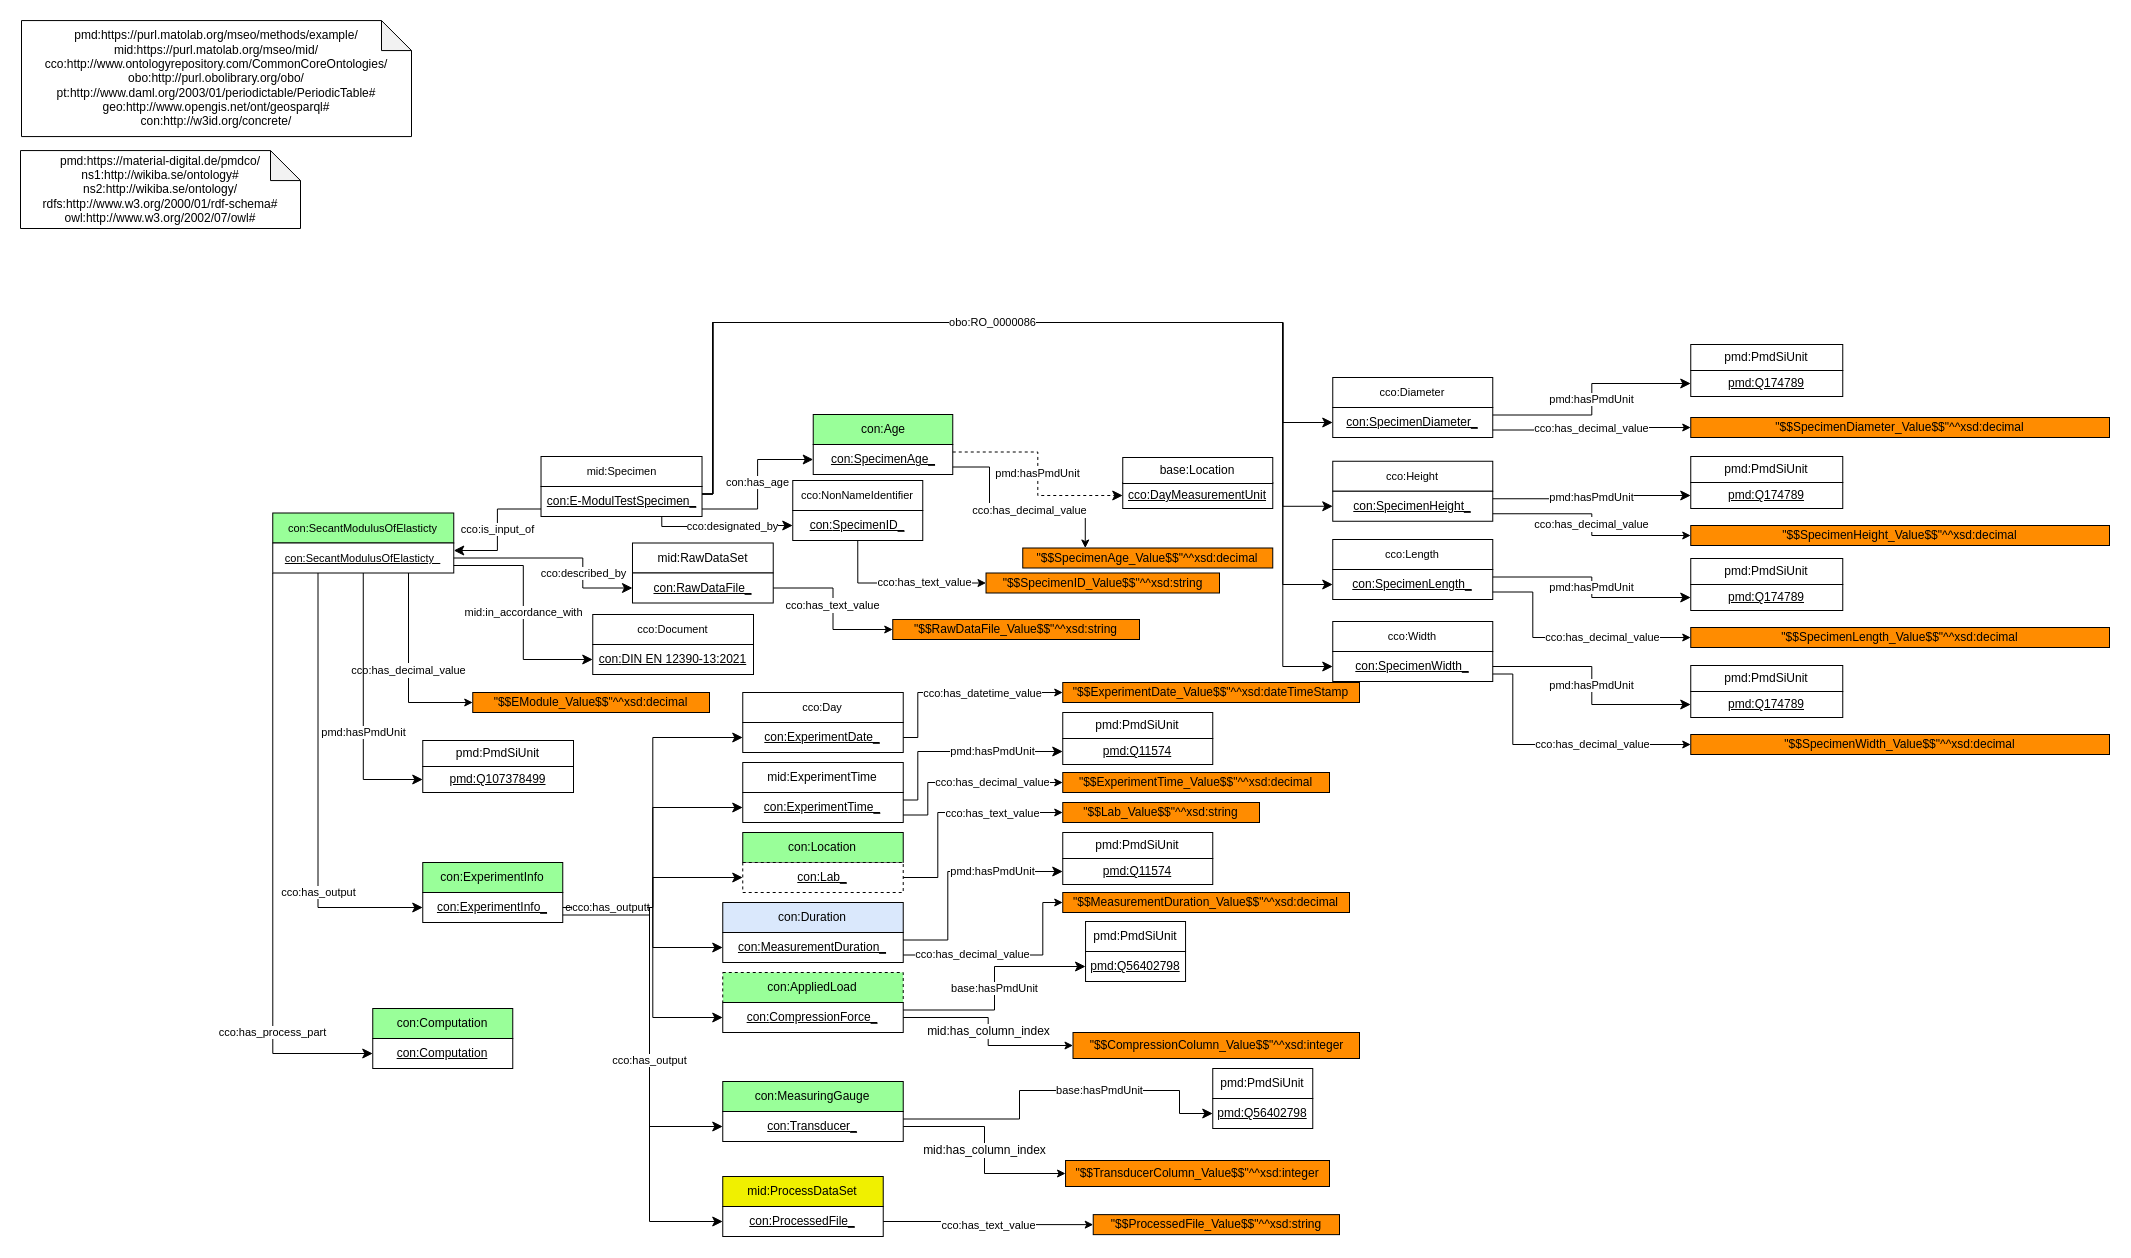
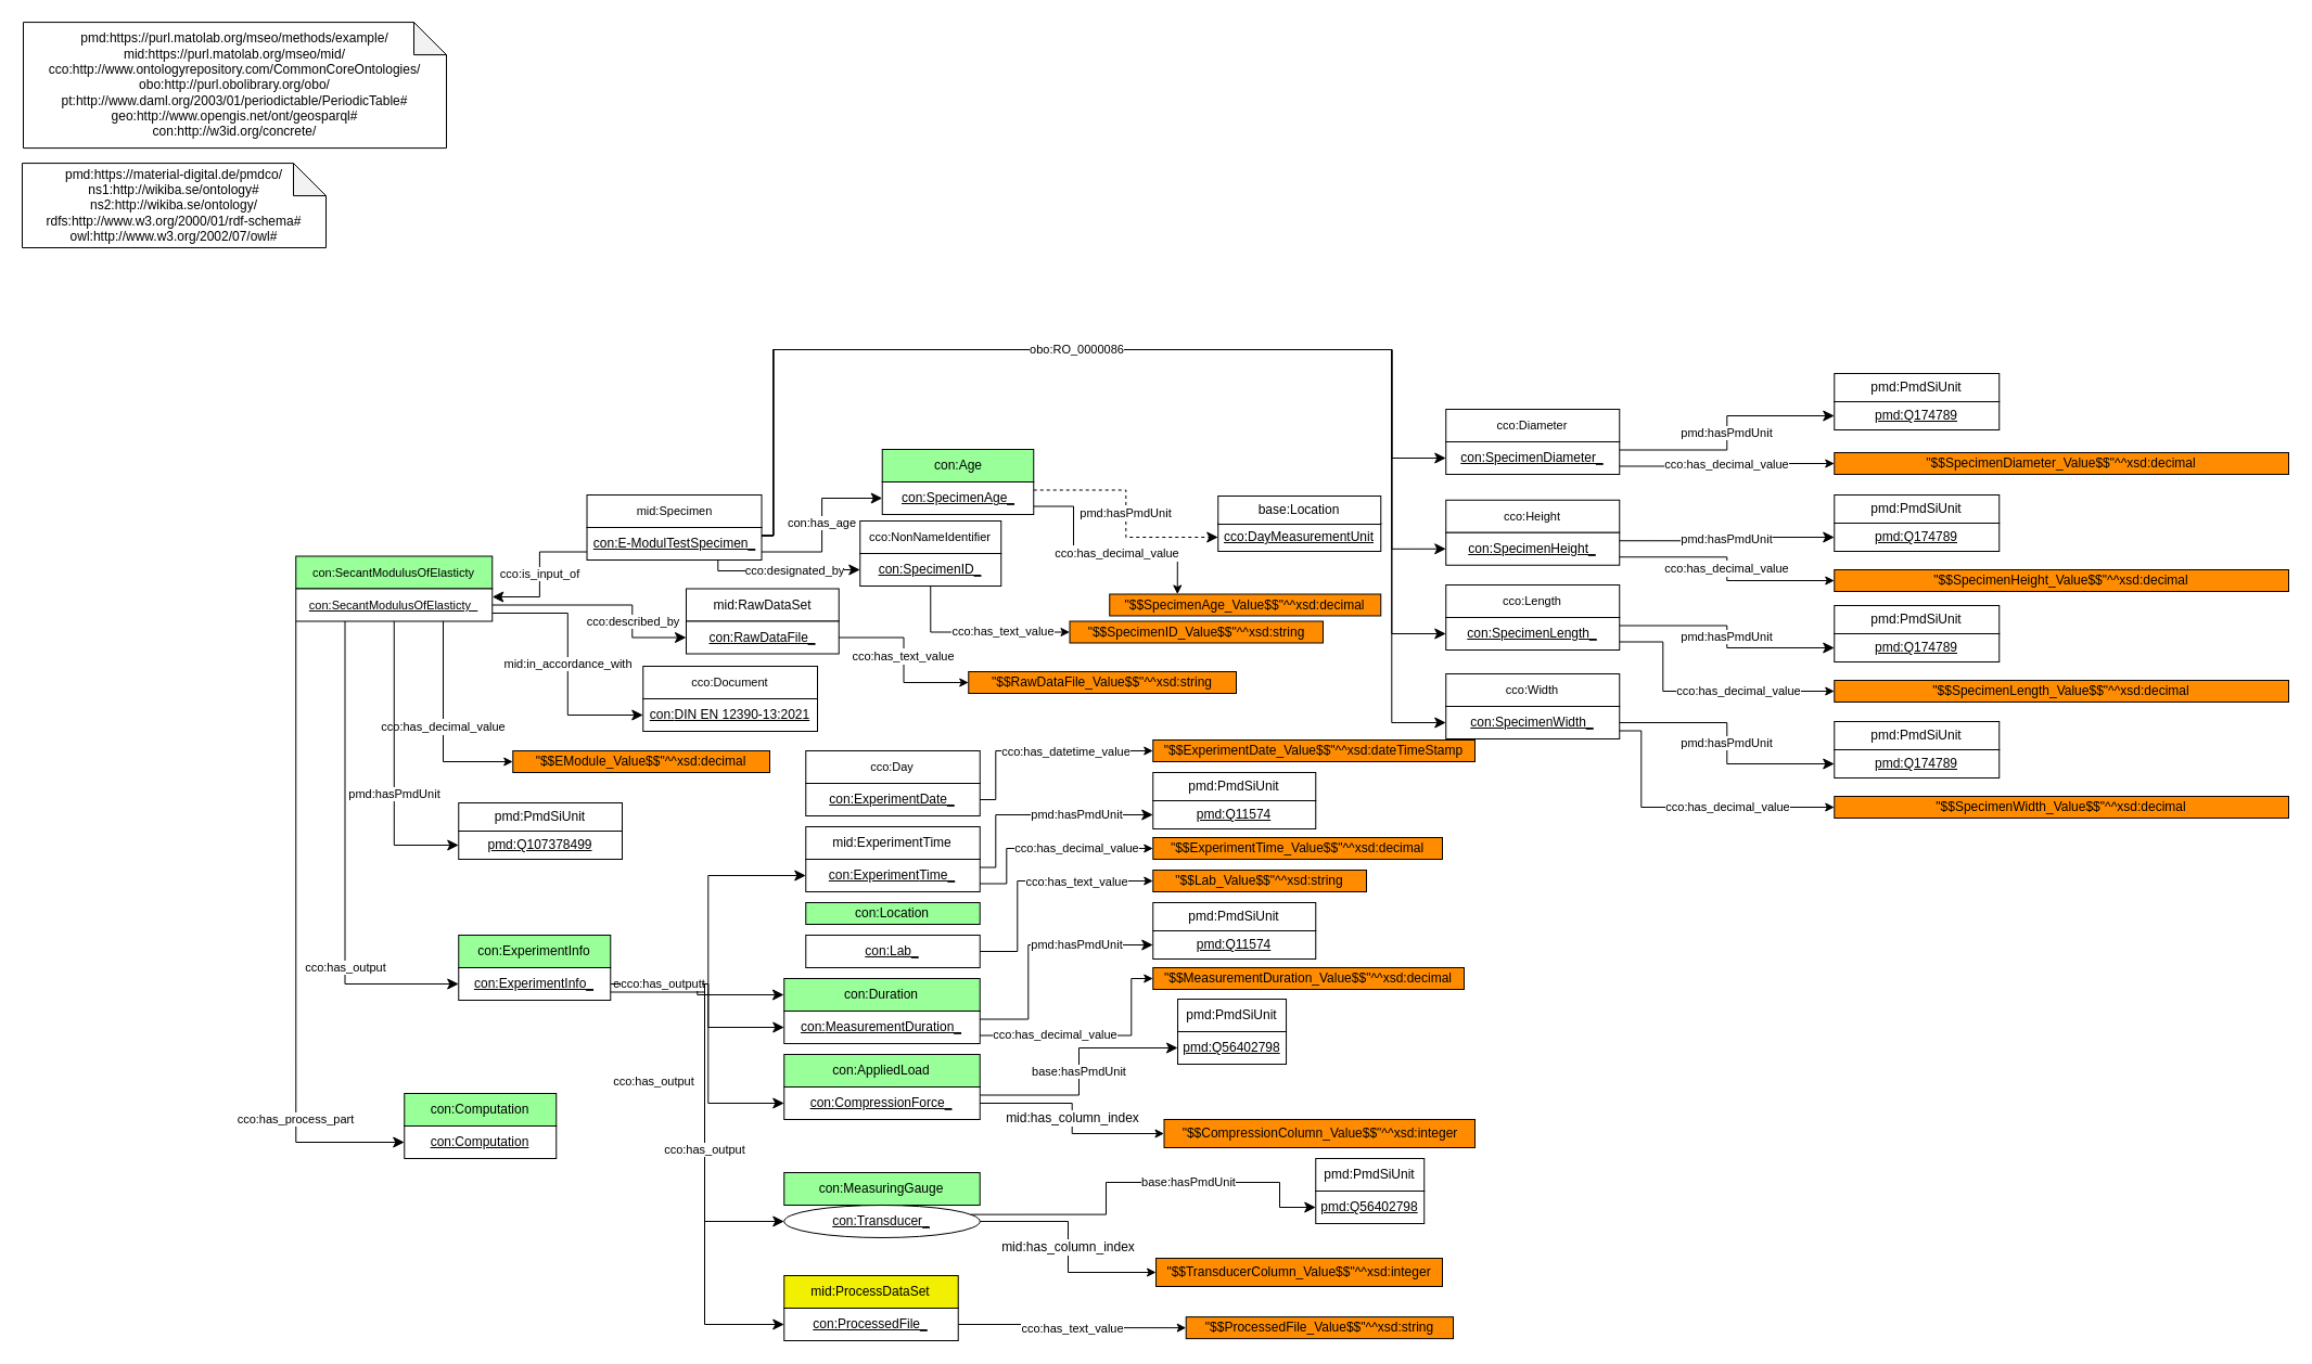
- <mxCell id="27" value="cco:has_output" style="endArrow=classic;html=1;endSize=8;arcSize=0;edgeStyle=orthogonalEdgeStyle;entryX=0;entryY=0.5;entryDx=0;entryDy=0;exitX=1;exitY=0.5;exitDx=0;exitDy=0;fillColor=#FFFFFF;" parent="1" source="60" target="34" edge="1"><mxGeometry x="-2156.74" y="-578" width="90" height="26" as="geometry"><mxPoint x="697.26" y="935" as="sourcePoint" /><mxPoint x="777.26" y="675" as="targetPoint" /><mxPoint x="-40" y="85" as="offset" /></mxGeometry></mxCell>
+ <mxCell id="27" value="cco:has_output" style="endArrow=classic;html=1;endSize=8;arcSize=0;edgeStyle=orthogonalEdgeStyle;exitX=1;exitY=0.5;exitDx=0;exitDy=0;fillColor=#FFFFFF;" parent="1" source="60" target="48" edge="1"><mxGeometry x="-2156.74" y="-578" width="90" height="26" as="geometry"><mxPoint x="697.26" y="935" as="sourcePoint" /><mxPoint x="777.26" y="675" as="targetPoint" /><mxPoint x="-40" y="85" as="offset" /></mxGeometry></mxCell>
- <mxCell id="44" value="con:Location" style="rounded=0;whiteSpace=wrap;html=1;snapToPoint=1;points=[[0.1,0],[0.2,0],[0.3,0],[0.4,0],[0.5,0],[0.6,0],[0.7,0],[0.8,0],[0.9,0],[0,0.1],[0,0.3],[0,0.5],[0,0.7],[0,0.9],[0.1,1],[0.2,1],[0.3,1],[0.4,1],[0.5,1],[0.6,1],[0.7,1],[0.8,1],[0.9,1],[1,0.1],[1,0.3],[1,0.5],[1,0.7],[1,0.9]];fillColor=#99FF99;" parent="1" vertex="1"><mxGeometry x="742.26" y="832" width="160.47" height="30" as="geometry" /></mxCell>
+ <mxCell id="44" value="con:Location" style="rounded=0;whiteSpace=wrap;html=1;snapToPoint=1;points=[[0.1,0],[0.2,0],[0.3,0],[0.4,0],[0.5,0],[0.6,0],[0.7,0],[0.8,0],[0.9,0],[0,0.1],[0,0.3],[0,0.5],[0,0.7],[0,0.9],[0.1,1],[0.2,1],[0.3,1],[0.4,1],[0.5,1],[0.6,1],[0.7,1],[0.8,1],[0.9,1],[1,0.1],[1,0.3],[1,0.5],[1,0.7],[1,0.9]];fillColor=#99FF99;" parent="1" vertex="1"><mxGeometry x="742.26" y="832" width="160.47" height="20" as="geometry" /></mxCell>
- <mxCell id="29" value="cco:has_output" style="endArrow=classic;html=1;endSize=8;arcSize=0;edgeStyle=orthogonalEdgeStyle;exitX=1;exitY=0.5;exitDx=0;exitDy=0;entryX=0;entryY=0.5;entryDx=0;entryDy=0;fillColor=#FFFFFF;" parent="1" source="60" target="45" edge="1"><mxGeometry x="-2156.74" y="-578" width="90" height="26" as="geometry"><mxPoint x="697.26" y="935" as="sourcePoint" /><mxPoint x="777.26" y="815" as="targetPoint" /><mxPoint x="-40" y="15" as="offset" /></mxGeometry></mxCell>
- <mxCell id="45" value="&lt;u style=&quot;font-size: 11px&quot;&gt;&lt;font style=&quot;font-size: 12px&quot;&gt;con:&lt;/font&gt;&lt;/u&gt;&lt;u&gt;Lab_&lt;/u&gt;" style="rounded=0;whiteSpace=wrap;html=1;snapToPoint=1;fillColor=#FFFFFF;dashed=1;" parent="1" vertex="1"><mxGeometry x="742.26" y="862" width="160.47" height="30" as="geometry" /></mxCell>
+ <mxCell id="45" value="&lt;u style=&quot;font-size: 11px&quot;&gt;&lt;font style=&quot;font-size: 12px&quot;&gt;con:&lt;/font&gt;&lt;/u&gt;&lt;u&gt;Lab_&lt;/u&gt;" style="rounded=0;whiteSpace=wrap;html=1;snapToPoint=1;fillColor=#FFFFFF;" parent="1" vertex="1"><mxGeometry x="742.26" y="862" width="160.47" height="30" as="geometry" /></mxCell>
- <mxCell id="48" value="con:Duration" style="rounded=0;whiteSpace=wrap;html=1;snapToPoint=1;points=[[0.1,0],[0.2,0],[0.3,0],[0.4,0],[0.5,0],[0.6,0],[0.7,0],[0.8,0],[0.9,0],[0,0.1],[0,0.3],[0,0.5],[0,0.7],[0,0.9],[0.1,1],[0.2,1],[0.3,1],[0.4,1],[0.5,1],[0.6,1],[0.7,1],[0.8,1],[0.9,1],[1,0.1],[1,0.3],[1,0.5],[1,0.7],[1,0.9]];fillColor=#dae8fc;" parent="1" vertex="1"><mxGeometry x="722.26" y="902" width="180.47" height="30" as="geometry" /></mxCell>
+ <mxCell id="48" value="con:Duration" style="rounded=0;whiteSpace=wrap;html=1;snapToPoint=1;points=[[0.1,0],[0.2,0],[0.3,0],[0.4,0],[0.5,0],[0.6,0],[0.7,0],[0.8,0],[0.9,0],[0,0.1],[0,0.3],[0,0.5],[0,0.7],[0,0.9],[0.1,1],[0.2,1],[0.3,1],[0.4,1],[0.5,1],[0.6,1],[0.7,1],[0.8,1],[0.9,1],[1,0.1],[1,0.3],[1,0.5],[1,0.7],[1,0.9]];fillColor=#99FF99;" parent="1" vertex="1"><mxGeometry x="722.26" y="902" width="180.47" height="30" as="geometry" /></mxCell>
- <mxCell id="55" value="con:AppliedLoad" style="rounded=0;whiteSpace=wrap;html=1;snapToPoint=1;points=[[0.1,0],[0.2,0],[0.3,0],[0.4,0],[0.5,0],[0.6,0],[0.7,0],[0.8,0],[0.9,0],[0,0.1],[0,0.3],[0,0.5],[0,0.7],[0,0.9],[0.1,1],[0.2,1],[0.3,1],[0.4,1],[0.5,1],[0.6,1],[0.7,1],[0.8,1],[0.9,1],[1,0.1],[1,0.3],[1,0.5],[1,0.7],[1,0.9]];fillColor=#99FF99;dashed=1;" parent="1" vertex="1"><mxGeometry x="722.26" y="972" width="180.47" height="30" as="geometry" /></mxCell>
+ <mxCell id="55" value="con:AppliedLoad" style="rounded=0;whiteSpace=wrap;html=1;snapToPoint=1;points=[[0.1,0],[0.2,0],[0.3,0],[0.4,0],[0.5,0],[0.6,0],[0.7,0],[0.8,0],[0.9,0],[0,0.1],[0,0.3],[0,0.5],[0,0.7],[0,0.9],[0.1,1],[0.2,1],[0.3,1],[0.4,1],[0.5,1],[0.6,1],[0.7,1],[0.8,1],[0.9,1],[1,0.1],[1,0.3],[1,0.5],[1,0.7],[1,0.9]];fillColor=#99FF99;" parent="1" vertex="1"><mxGeometry x="722.26" y="972" width="180.47" height="30" as="geometry" /></mxCell>
- <mxCell id="113" value="&lt;u style=&quot;font-size: 11px&quot;&gt;&lt;font style=&quot;font-size: 12px&quot;&gt;con:Transducer&lt;/font&gt;&lt;/u&gt;&lt;u&gt;_&lt;/u&gt;" style="rounded=0;whiteSpace=wrap;html=1;snapToPoint=1;fillColor=#FFFFFF;" parent="1" vertex="1"><mxGeometry x="722.26" y="1111" width="180.47" height="30" as="geometry" /></mxCell>
+ <mxCell id="113" value="&lt;u style=&quot;font-size: 11px&quot;&gt;&lt;font style=&quot;font-size: 12px&quot;&gt;con:Transducer&lt;/font&gt;&lt;/u&gt;&lt;u&gt;_&lt;/u&gt;" style="ellipse;whiteSpace=wrap;html=1;snapToPoint=1;fillColor=#FFFFFF;" parent="1" vertex="1"><mxGeometry x="722.26" y="1111" width="180.47" height="30" as="geometry" /></mxCell>
